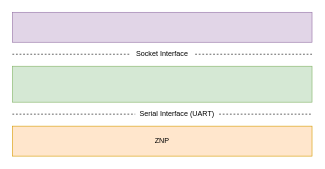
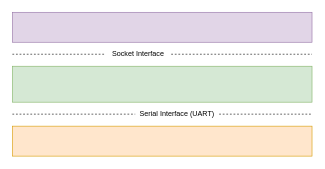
- <mxCell id="4" value="Socket Interface" style="text;html=1;strokeColor=none;fillColor=none;align=center;verticalAlign=middle;whiteSpace=wrap;rounded=0;" vertex="1" parent="1"><mxGeometry x="215" y="80" width="110" height="20" as="geometry" /></mxCell>
+ <mxCell id="4" value="Socket Interface" style="text;html=1;strokeColor=none;fillColor=none;align=center;verticalAlign=middle;whiteSpace=wrap;rounded=0;" vertex="1" parent="1"><mxGeometry x="175" y="80" width="110" height="20" as="geometry" /></mxCell>
- <mxCell id="11" value="ZNP" style="text;html=1;strokeColor=none;fillColor=none;align=center;verticalAlign=middle;whiteSpace=wrap;rounded=0;" vertex="1" parent="1"><mxGeometry x="185" y="225" width="170" height="20" as="geometry" /></mxCell>
